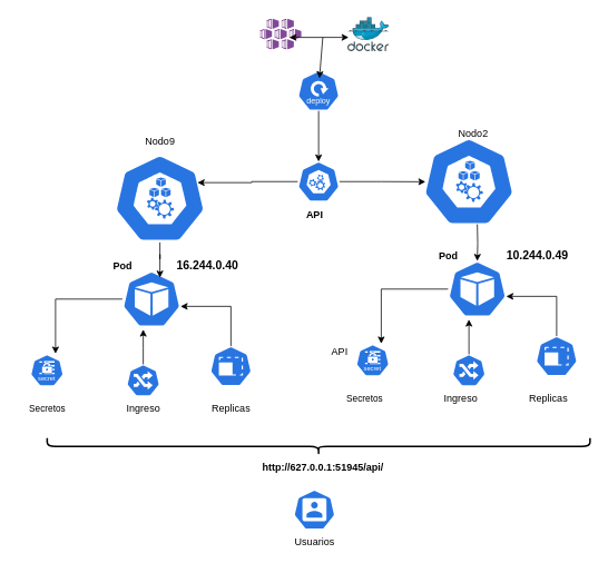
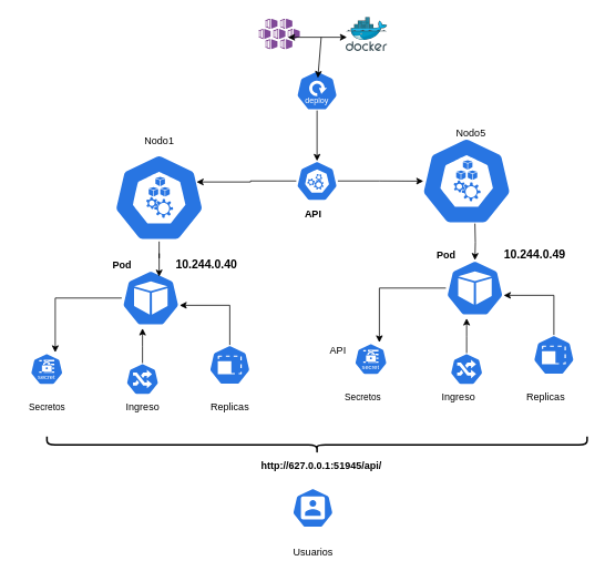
- <mxCell id="5" value="Nodo2" style="text;html=1;align=center;verticalAlign=middle;resizable=0;points=[];autosize=1;strokeColor=none;fillColor=none;" vertex="1" parent="1"><mxGeometry x="536" y="144" width="60" height="30" as="geometry" /></mxCell>
+ <mxCell id="5" value="Nodo5" style="text;html=1;align=center;verticalAlign=middle;resizable=0;points=[];autosize=1;strokeColor=none;fillColor=none;" vertex="1" parent="1"><mxGeometry x="536" y="144" width="60" height="30" as="geometry" /></mxCell>
- <mxCell id="4" value="Nodo9" style="text;html=1;align=center;verticalAlign=middle;resizable=0;points=[];autosize=1;strokeColor=none;fillColor=none;" vertex="1" parent="1"><mxGeometry x="161" y="154" width="60" height="30" as="geometry" /></mxCell>
+ <mxCell id="4" value="Nodo1" style="text;html=1;align=center;verticalAlign=middle;resizable=0;points=[];autosize=1;strokeColor=none;fillColor=none;" vertex="1" parent="1"><mxGeometry x="161" y="154" width="60" height="30" as="geometry" /></mxCell>
- <mxCell id="45" value="&amp;nbsp;&lt;b&gt;&lt;font style=&quot;font-size: 14px;&quot;&gt;16.244.0.40&lt;/font&gt;&lt;/b&gt;" style="text;html=1;align=center;verticalAlign=middle;resizable=0;points=[];autosize=1;strokeColor=none;fillColor=none;" vertex="1" parent="1"><mxGeometry x="196" y="302" width="100" height="30" as="geometry" /></mxCell>
+ <mxCell id="45" value="&amp;nbsp;&lt;b&gt;&lt;font style=&quot;font-size: 14px;&quot;&gt;10.244.0.40&lt;/font&gt;&lt;/b&gt;" style="text;html=1;align=center;verticalAlign=middle;resizable=0;points=[];autosize=1;strokeColor=none;fillColor=none;" vertex="1" parent="1"><mxGeometry x="196" y="302" width="100" height="30" as="geometry" /></mxCell>
- <mxCell id="43" value="Usuarios" style="text;html=1;align=center;verticalAlign=middle;resizable=0;points=[];autosize=1;strokeColor=none;fillColor=none;" vertex="1" parent="1"><mxGeometry x="341" y="634" width="70" height="30" as="geometry" /></mxCell>
+ <mxCell id="43" value="Usuarios" style="text;html=1;align=center;verticalAlign=middle;resizable=0;points=[];autosize=1;strokeColor=none;fillColor=none;" vertex="1" parent="1"><mxGeometry x="341" y="649" width="70" height="30" as="geometry" /></mxCell>
